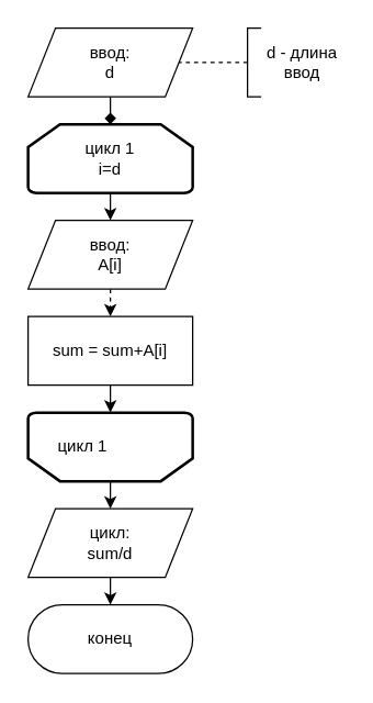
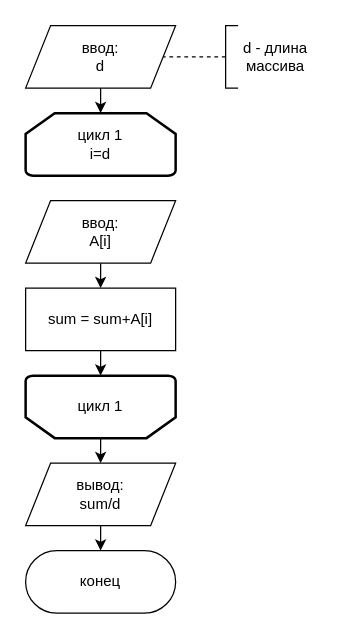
- <mxCell id="16" value="d - длина ввод" style="text;html=1;strokeColor=none;fillColor=none;align=center;verticalAlign=middle;whiteSpace=wrap;rounded=0;" vertex="1" parent="1"><mxGeometry x="190" y="30" width="60" height="30" as="geometry" /></mxCell>
+ <mxCell id="16" value="d - длина массива" style="text;html=1;strokeColor=none;fillColor=none;align=center;verticalAlign=middle;whiteSpace=wrap;rounded=0;" vertex="1" parent="1"><mxGeometry x="190" y="30" width="60" height="30" as="geometry" /></mxCell>
- <mxCell id="17" style="edgeStyle=orthogonalEdgeStyle;rounded=0;orthogonalLoop=1;jettySize=auto;html=1;exitX=0.5;exitY=1;exitDx=0;exitDy=0;entryX=0.5;entryY=0;entryDx=0;entryDy=0;entryPerimeter=0;endArrow=diamond;" edge="1" parent="1" source="2" target="4"><mxGeometry relative="1" as="geometry" /></mxCell>
+ <mxCell id="17" style="edgeStyle=orthogonalEdgeStyle;rounded=0;orthogonalLoop=1;jettySize=auto;html=1;exitX=0.5;exitY=1;exitDx=0;exitDy=0;entryX=0.5;entryY=0;entryDx=0;entryDy=0;entryPerimeter=0;" edge="1" parent="1" source="2" target="4"><mxGeometry relative="1" as="geometry" /></mxCell>
- <mxCell id="3" style="edgeStyle=orthogonalEdgeStyle;rounded=0;orthogonalLoop=1;jettySize=auto;html=1;exitX=0.5;exitY=1;exitDx=0;exitDy=0;exitPerimeter=0;entryX=0.5;entryY=0;entryDx=0;entryDy=0;" edge="1" parent="1" source="4" target="6"><mxGeometry relative="1" as="geometry" /></mxCell>
- <mxCell id="5" style="edgeStyle=orthogonalEdgeStyle;rounded=0;orthogonalLoop=1;jettySize=auto;html=1;exitX=0.5;exitY=1;exitDx=0;exitDy=0;entryX=0.5;entryY=0;entryDx=0;entryDy=0;dashed=1;" edge="1" parent="1" source="6" target="7"><mxGeometry relative="1" as="geometry" /></mxCell>
+ <mxCell id="5" style="edgeStyle=orthogonalEdgeStyle;rounded=0;orthogonalLoop=1;jettySize=auto;html=1;exitX=0.5;exitY=1;exitDx=0;exitDy=0;entryX=0.5;entryY=0;entryDx=0;entryDy=0;" edge="1" parent="1" source="6" target="7"><mxGeometry relative="1" as="geometry" /></mxCell>
- <mxCell id="10" value="цикл 1" style="text;html=1;strokeColor=none;fillColor=none;align=center;verticalAlign=middle;whiteSpace=wrap;rounded=0;" vertex="1" parent="1"><mxGeometry x="30" y="310" width="60" height="30" as="geometry" /></mxCell>
+ <mxCell id="10" value="цикл 1" style="text;html=1;strokeColor=none;fillColor=none;align=center;verticalAlign=middle;whiteSpace=wrap;rounded=0;" vertex="1" parent="1"><mxGeometry x="50" y="310" width="60" height="30" as="geometry" /></mxCell>
- <mxCell id="12" value="цикл:&lt;br&gt;sum/d" style="shape=parallelogram;perimeter=parallelogramPerimeter;whiteSpace=wrap;html=1;fixedSize=1;" vertex="1" parent="1"><mxGeometry x="20" y="370" width="120" height="50" as="geometry" /></mxCell>
+ <mxCell id="12" value="вывод:&lt;br&gt;sum/d" style="shape=parallelogram;perimeter=parallelogramPerimeter;whiteSpace=wrap;html=1;fixedSize=1;" vertex="1" parent="1"><mxGeometry x="20" y="370" width="120" height="50" as="geometry" /></mxCell>
